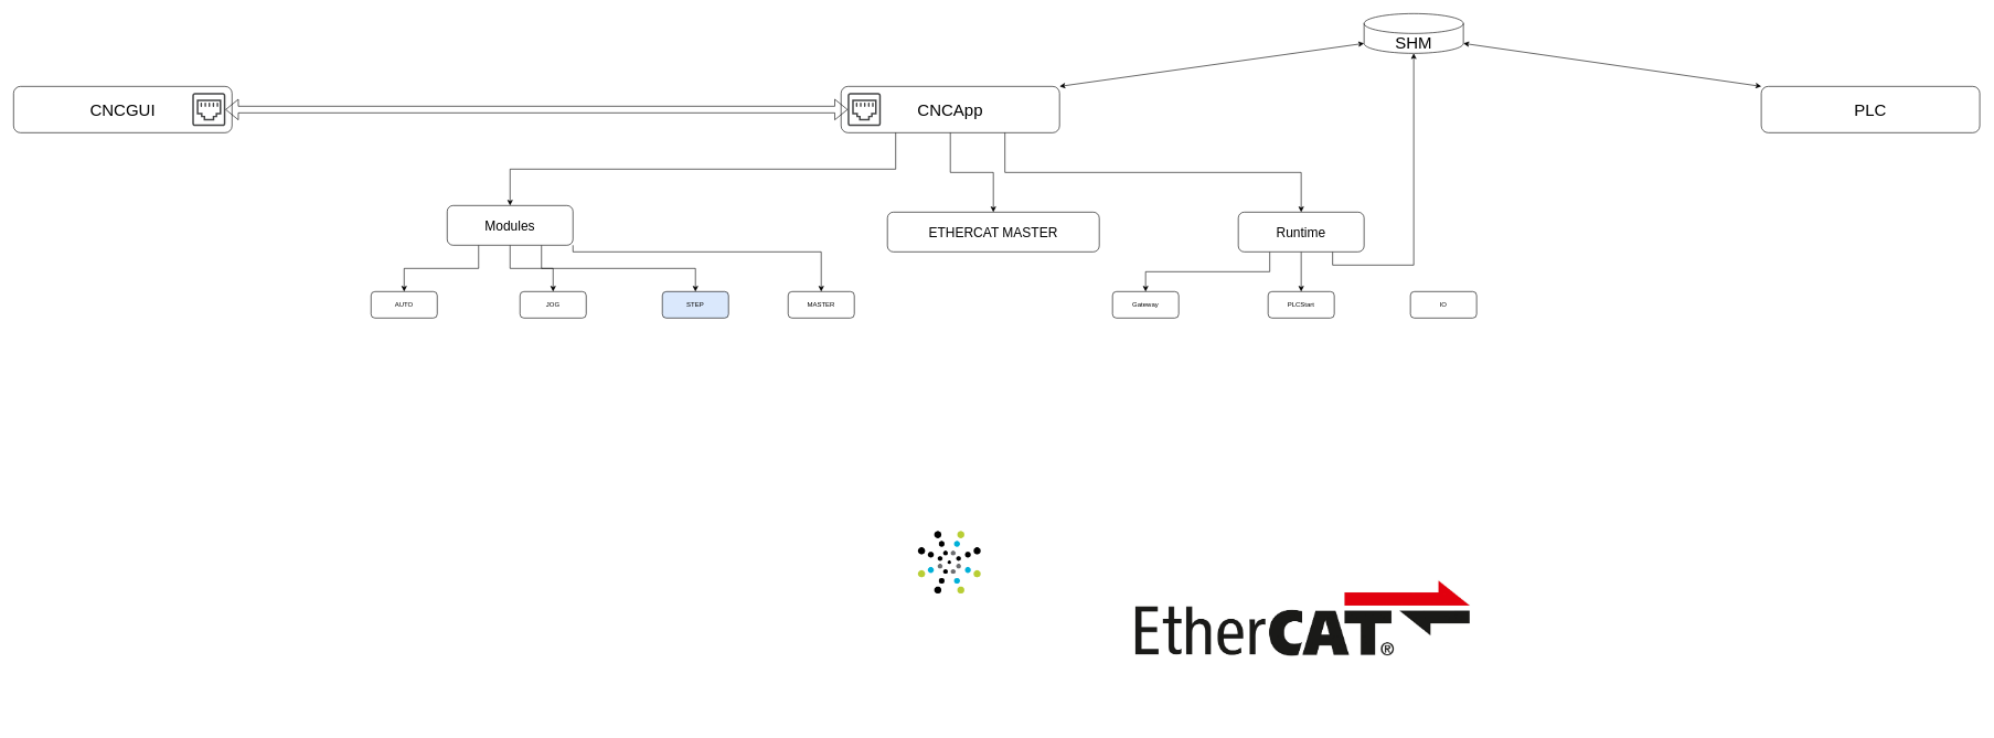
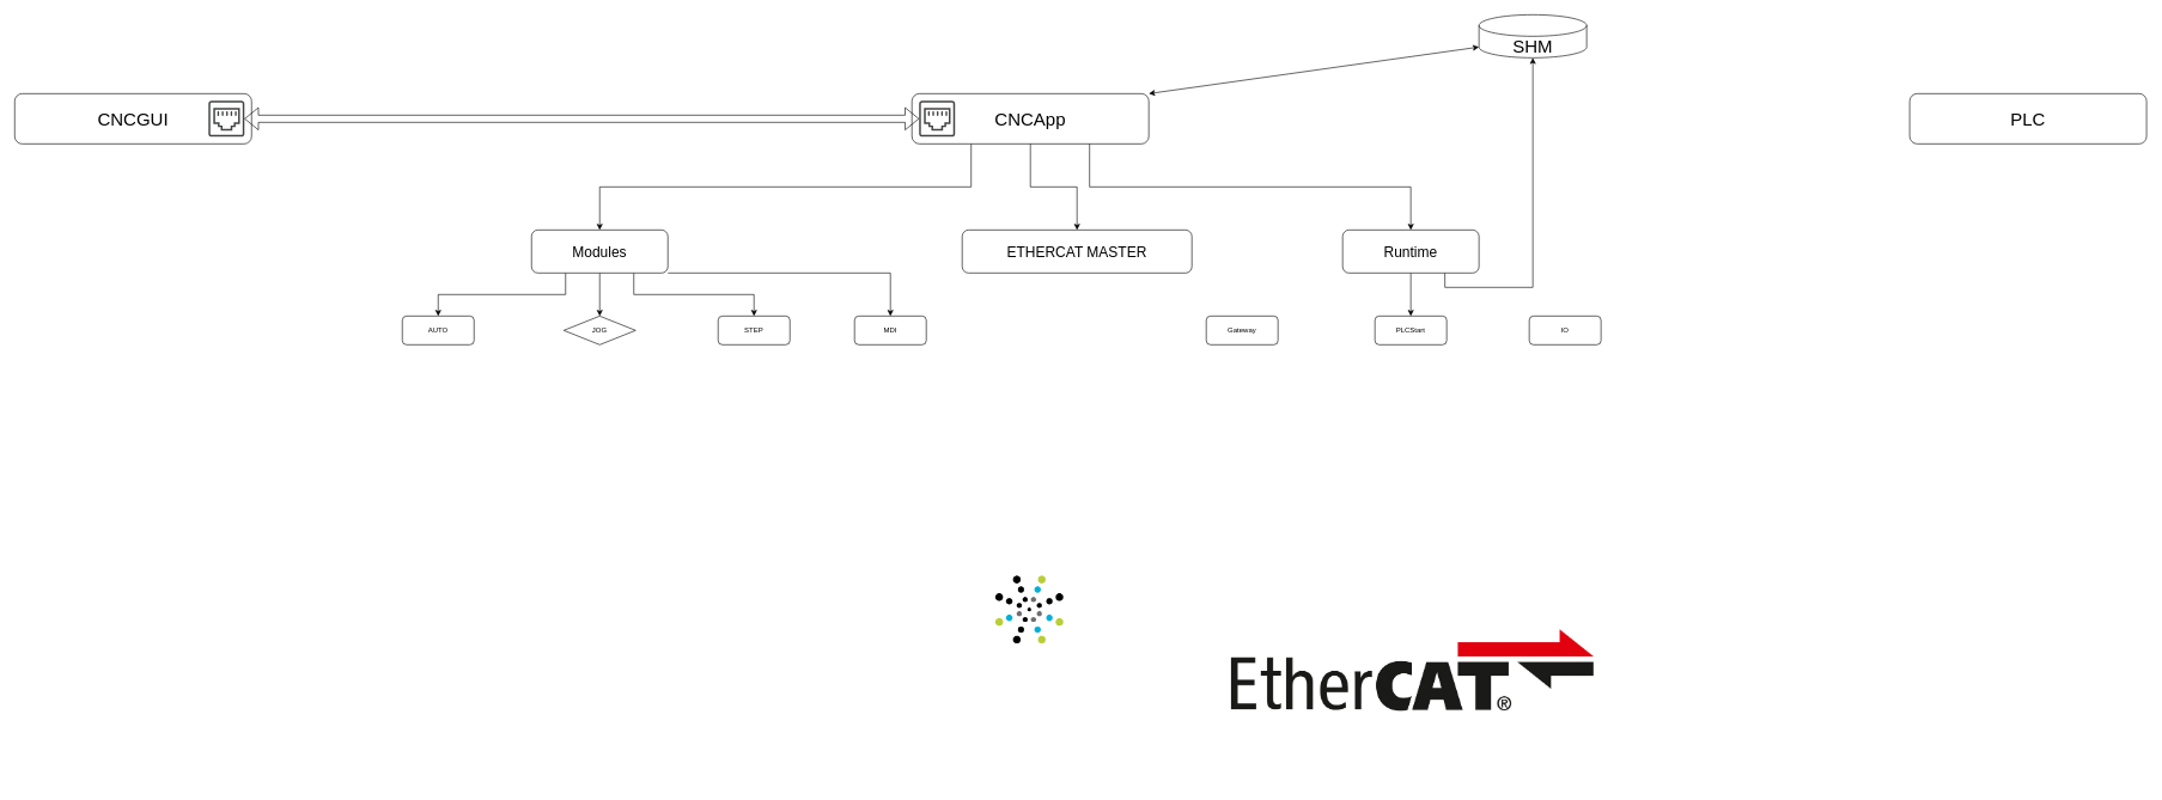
- <mxCell id="14" style="rounded=0;orthogonalLoop=1;jettySize=auto;html=1;exitX=0;exitY=0;exitDx=0;exitDy=0;entryX=1;entryY=1;entryDx=0;entryDy=-15;entryPerimeter=0;startArrow=classic;startFill=1;" edge="1" parent="1" source="2" target="12"><mxGeometry relative="1" as="geometry"><mxPoint x="1610" y="140" as="sourcePoint" /><mxPoint x="1750" y="65" as="targetPoint" /></mxGeometry></mxCell>
- <mxCell id="7" value="&lt;font style=&quot;font-size: 20px;&quot;&gt;Modules&lt;/font&gt;" style="rounded=1;whiteSpace=wrap;html=1;" vertex="1" parent="1"><mxGeometry x="675" y="310" width="190" height="60" as="geometry" /></mxCell>
+ <mxCell id="7" value="&lt;font style=&quot;font-size: 20px;&quot;&gt;Modules&lt;/font&gt;" style="rounded=1;whiteSpace=wrap;html=1;" vertex="1" parent="1"><mxGeometry x="740" y="320" width="190" height="60" as="geometry" /></mxCell>
- <mxCell id="8" style="edgeStyle=orthogonalEdgeStyle;rounded=0;orthogonalLoop=1;jettySize=auto;html=1;exitX=0.25;exitY=1;exitDx=0;exitDy=0;entryX=0.5;entryY=0;entryDx=0;entryDy=0;" edge="1" parent="1" source="11" target="24"><mxGeometry relative="1" as="geometry" /></mxCell>
- <mxCell id="28" value="&lt;font size=&quot;1&quot;&gt;JOG&lt;/font&gt;" style="rounded=1;whiteSpace=wrap;html=1;" vertex="1" parent="1"><mxGeometry x="785" y="440" width="100" height="40" as="geometry" /></mxCell>
+ <mxCell id="28" value="&lt;font size=&quot;1&quot;&gt;JOG&lt;/font&gt;" style="rhombus;whiteSpace=wrap;html=1;" vertex="1" parent="1"><mxGeometry x="785" y="440" width="100" height="40" as="geometry" /></mxCell>
- <mxCell id="29" value="&lt;font size=&quot;1&quot;&gt;STEP&lt;/font&gt;" style="rounded=1;whiteSpace=wrap;html=1;fillColor=#dae8fc;" vertex="1" parent="1"><mxGeometry x="1000" y="440" width="100" height="40" as="geometry" /></mxCell>
+ <mxCell id="29" value="&lt;font size=&quot;1&quot;&gt;STEP&lt;/font&gt;" style="rounded=1;whiteSpace=wrap;html=1;" vertex="1" parent="1"><mxGeometry x="1000" y="440" width="100" height="40" as="geometry" /></mxCell>
- <mxCell id="30" value="&lt;font size=&quot;1&quot;&gt;MASTER&lt;/font&gt;" style="rounded=1;whiteSpace=wrap;html=1;" vertex="1" parent="1"><mxGeometry x="1190" y="440" width="100" height="40" as="geometry" /></mxCell>
+ <mxCell id="30" value="&lt;font size=&quot;1&quot;&gt;MDI&lt;/font&gt;" style="rounded=1;whiteSpace=wrap;html=1;" vertex="1" parent="1"><mxGeometry x="1190" y="440" width="100" height="40" as="geometry" /></mxCell>
